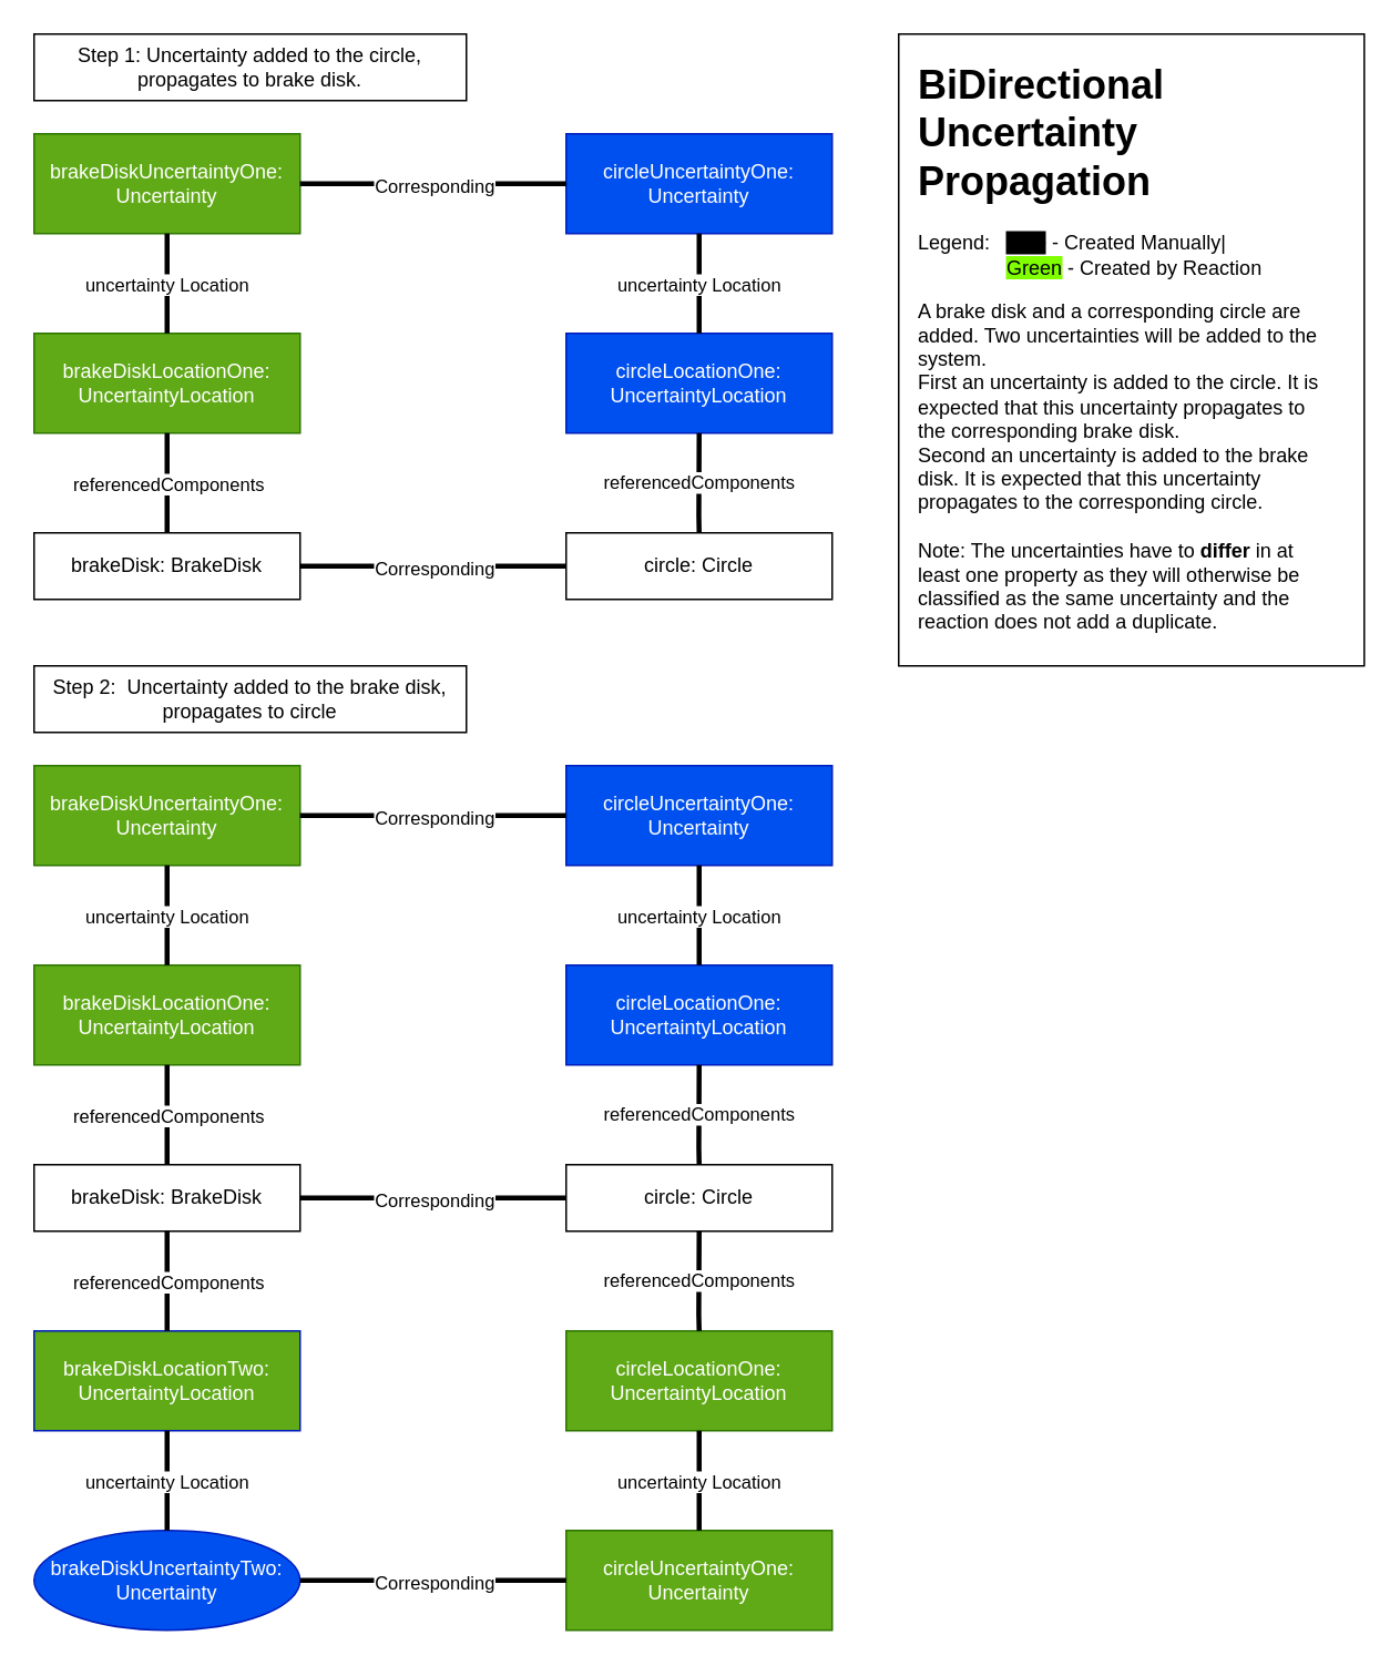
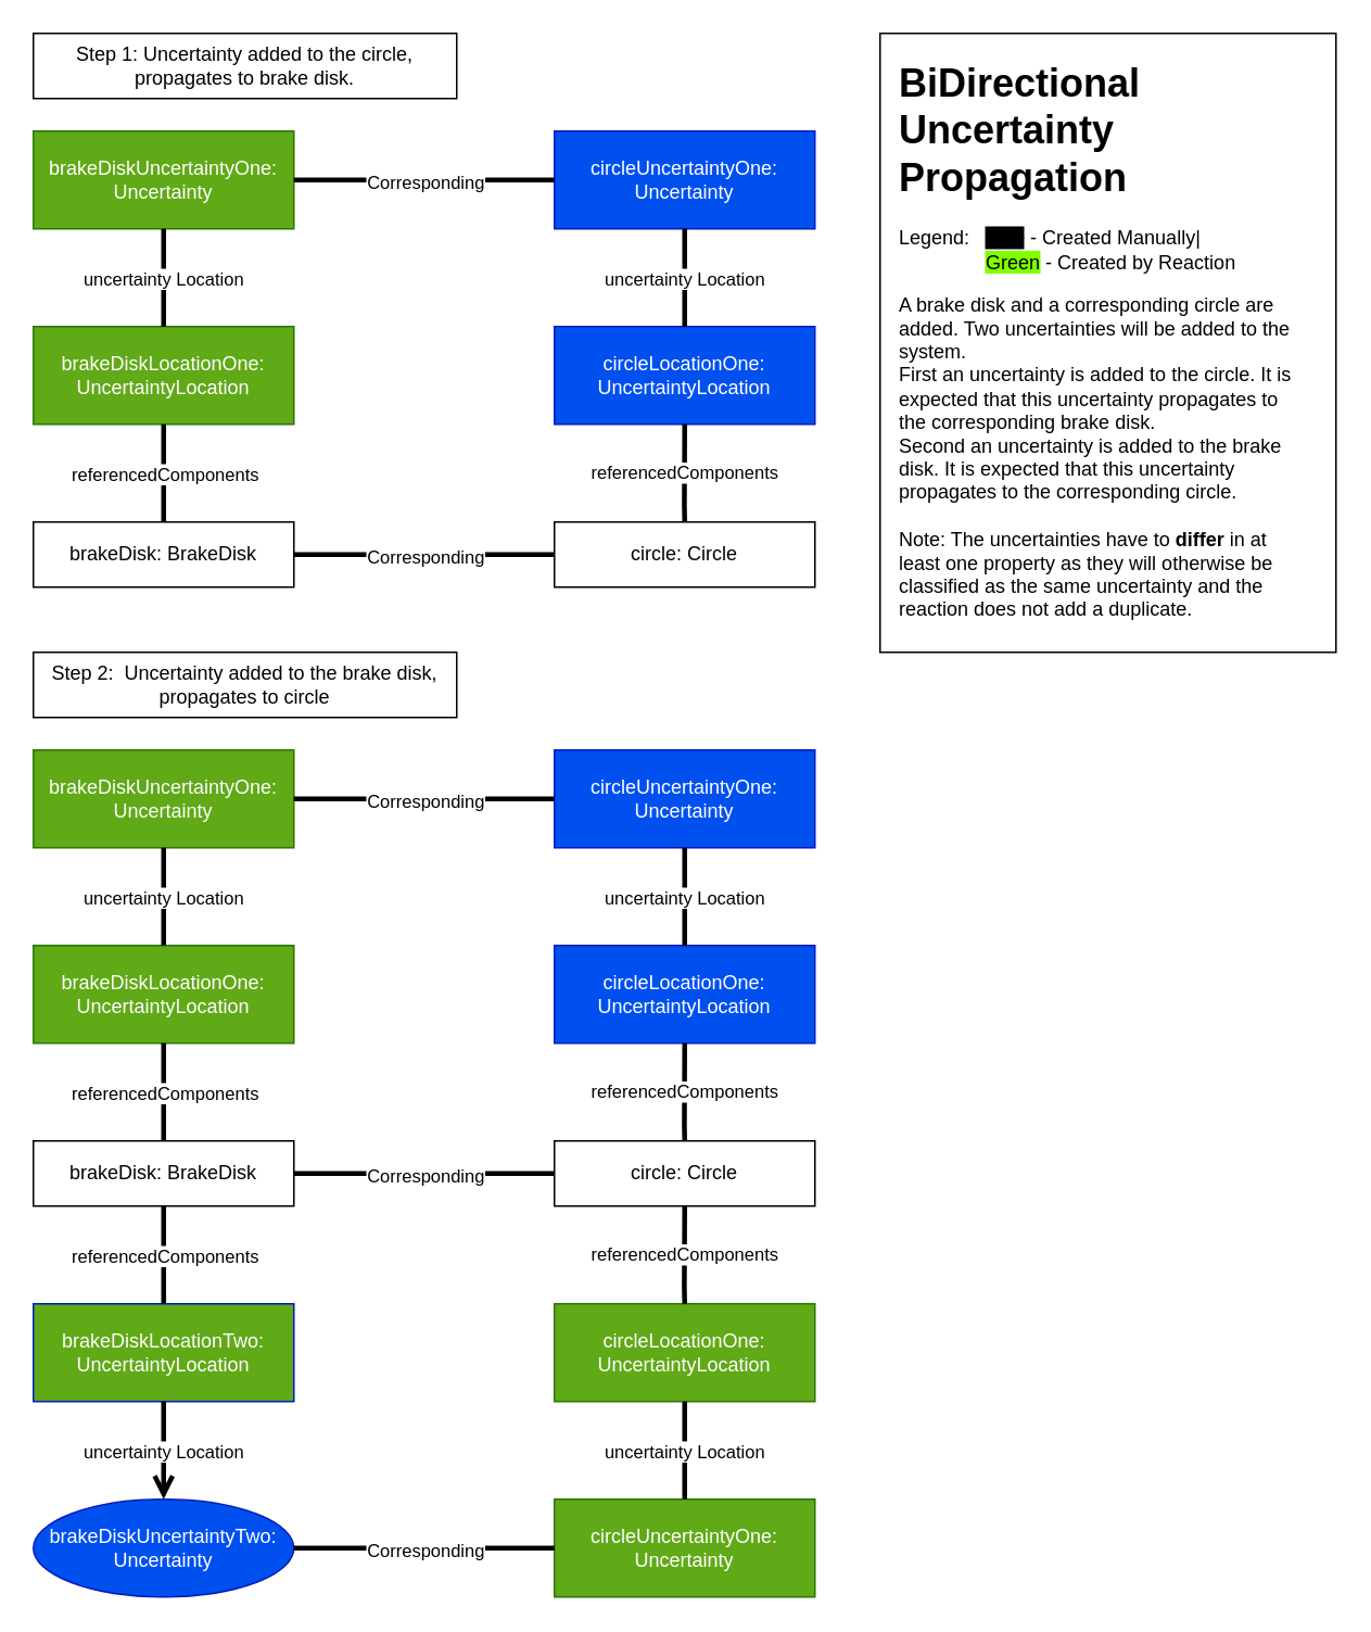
- <mxCell id="43" value="" style="endArrow=none;startArrow=none;endFill=0;startFill=0;endSize=8;html=1;verticalAlign=bottom;labelBackgroundColor=none;strokeWidth=3;rounded=0;entryX=0.5;entryY=0;entryDx=0;entryDy=0;exitX=0.5;exitY=1;exitDx=0;exitDy=0;" edge="1" parent="1" source="41" target="42"><mxGeometry width="160" relative="1" as="geometry"><mxPoint x="120" y="870" as="sourcePoint" /><mxPoint x="120" y="800" as="targetPoint" /></mxGeometry></mxCell>
+ <mxCell id="43" value="" style="endArrow=open;startArrow=none;endFill=0;startFill=0;endSize=8;html=1;verticalAlign=bottom;labelBackgroundColor=none;strokeWidth=3;rounded=0;entryX=0.5;entryY=0;entryDx=0;entryDy=0;exitX=0.5;exitY=1;exitDx=0;exitDy=0;" edge="1" parent="1" source="41" target="42"><mxGeometry width="160" relative="1" as="geometry"><mxPoint x="120" y="870" as="sourcePoint" /><mxPoint x="120" y="800" as="targetPoint" /></mxGeometry></mxCell>
